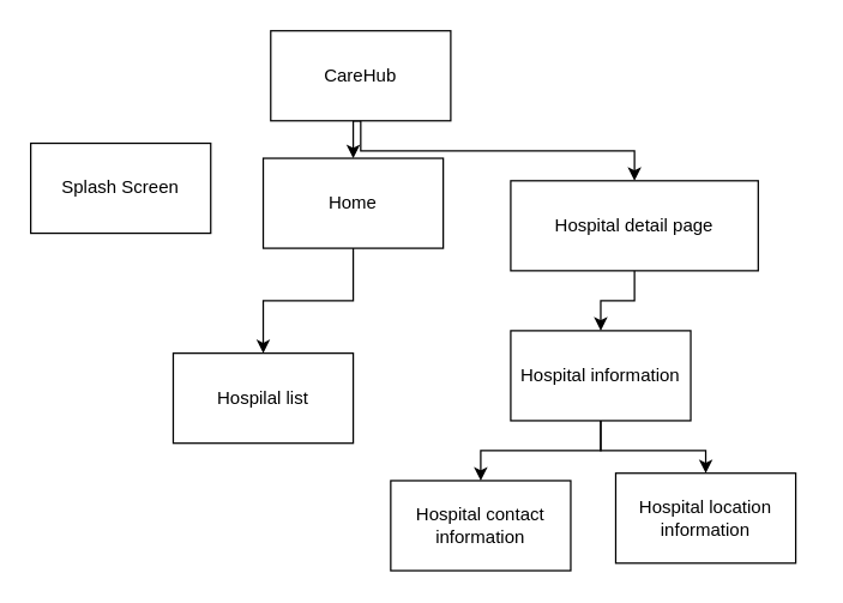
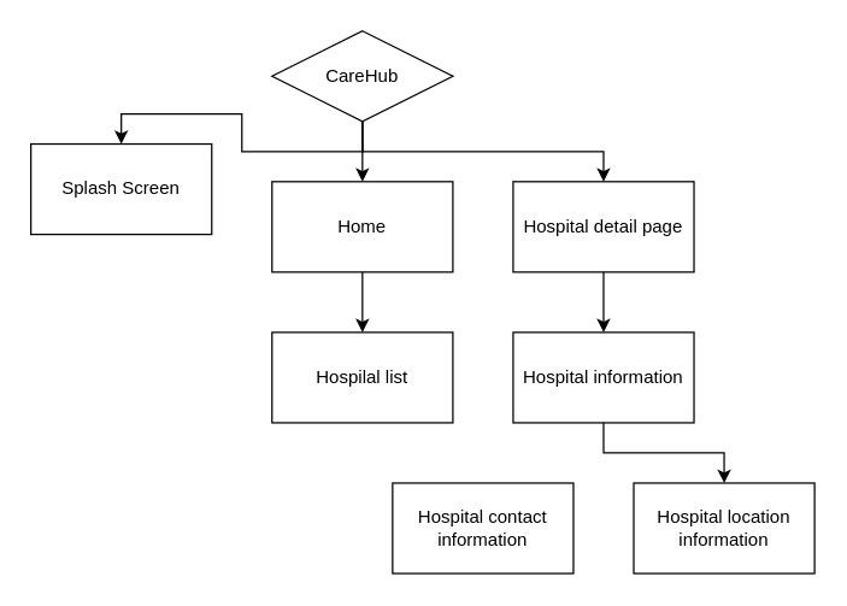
- <mxCell id="5" value="CareHub" style="rounded=0;whiteSpace=wrap;html=1;" vertex="1" parent="1"><mxGeometry x="180" y="20" width="120" height="60" as="geometry" /></mxCell>
+ <mxCell id="5" value="CareHub" style="rhombus;whiteSpace=wrap;html=1;" vertex="1" parent="1"><mxGeometry x="180" y="20" width="120" height="60" as="geometry" /></mxCell>
+ <mxCell id="2" style="edgeStyle=orthogonalEdgeStyle;rounded=0;orthogonalLoop=1;jettySize=auto;html=1;exitX=0.5;exitY=1;exitDx=0;exitDy=0;entryX=0.5;entryY=0;entryDx=0;entryDy=0;" edge="1" parent="1" source="5" target="6"><mxGeometry relative="1" as="geometry" /></mxCell>
- <mxCell id="8" value="Home" style="rounded=0;whiteSpace=wrap;html=1;" vertex="1" parent="1"><mxGeometry x="175" y="105" width="120" height="60" as="geometry" /></mxCell>
+ <mxCell id="8" value="Home" style="rounded=0;whiteSpace=wrap;html=1;" vertex="1" parent="1"><mxGeometry x="180" y="120" width="120" height="60" as="geometry" /></mxCell>
- <mxCell id="10" value="Hospital detail page" style="rounded=0;whiteSpace=wrap;html=1;" vertex="1" parent="1"><mxGeometry x="340" y="120" width="165" height="60" as="geometry" /></mxCell>
+ <mxCell id="10" value="Hospital detail page" style="rounded=0;whiteSpace=wrap;html=1;" vertex="1" parent="1"><mxGeometry x="340" y="120" width="120" height="60" as="geometry" /></mxCell>
- <mxCell id="11" value="Hospilal list" style="rounded=0;whiteSpace=wrap;html=1;" vertex="1" parent="1"><mxGeometry x="115" y="235" width="120" height="60" as="geometry" /></mxCell>
+ <mxCell id="11" value="Hospilal list" style="rounded=0;whiteSpace=wrap;html=1;" vertex="1" parent="1"><mxGeometry x="180" y="220" width="120" height="60" as="geometry" /></mxCell>
- <mxCell id="12" style="edgeStyle=orthogonalEdgeStyle;rounded=0;orthogonalLoop=1;jettySize=auto;html=1;exitX=0.5;exitY=1;exitDx=0;exitDy=0;entryX=0.5;entryY=0;entryDx=0;entryDy=0;" edge="1" parent="1" source="14" target="15"><mxGeometry relative="1" as="geometry" /></mxCell>
- <mxCell id="16" value="Hospital location information" style="rounded=0;whiteSpace=wrap;html=1;" vertex="1" parent="1"><mxGeometry x="410" y="315" width="120" height="60" as="geometry" /></mxCell>
+ <mxCell id="16" value="Hospital location information" style="rounded=0;whiteSpace=wrap;html=1;" vertex="1" parent="1"><mxGeometry x="420" y="320" width="120" height="60" as="geometry" /></mxCell>
